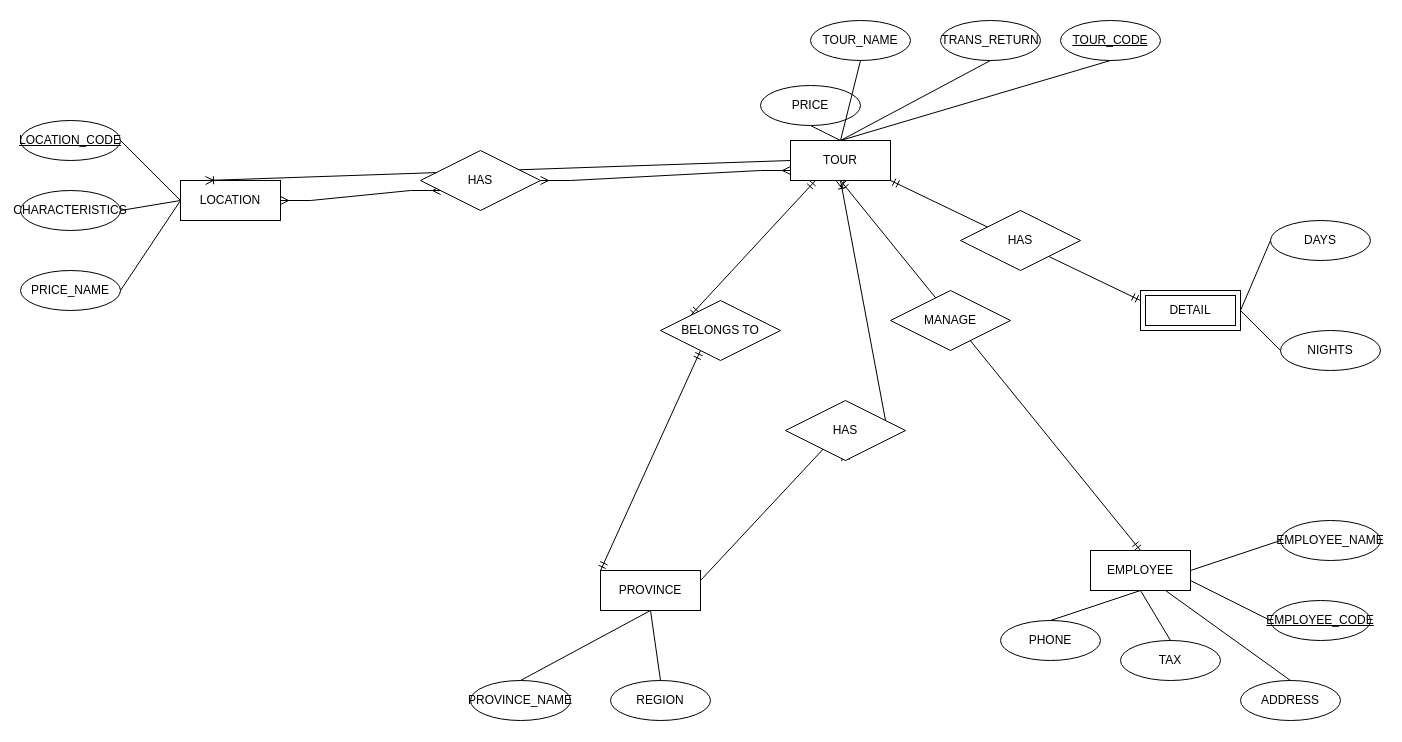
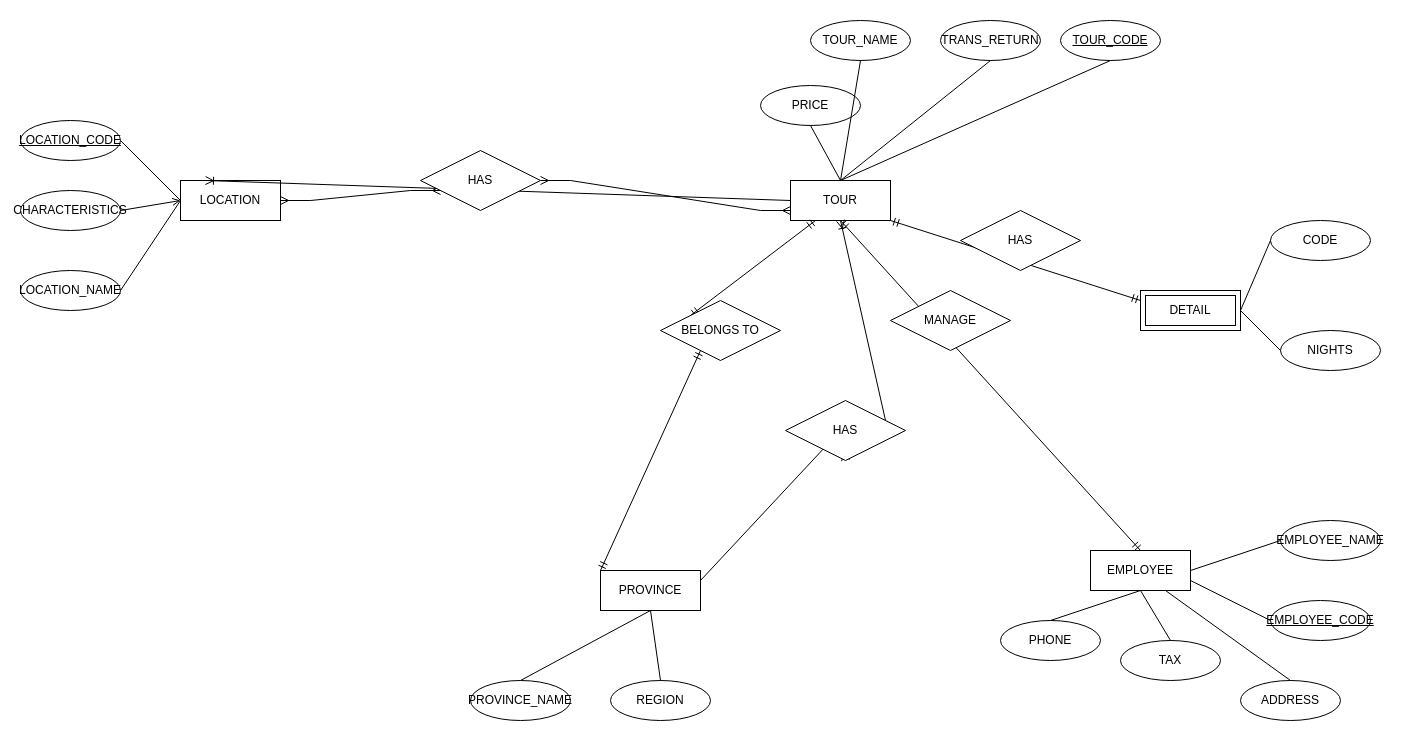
- <mxCell id="4" value="TOUR" style="whiteSpace=wrap;html=1;align=center;" vertex="1" parent="1"><mxGeometry x="790" y="140" width="100" height="40" as="geometry" /></mxCell>
+ <mxCell id="4" value="TOUR" style="whiteSpace=wrap;html=1;align=center;" vertex="1" parent="1"><mxGeometry x="790" y="180" width="100" height="40" as="geometry" /></mxCell>
- <mxCell id="19" value="" style="endArrow=none;html=1;rounded=0;exitX=1;exitY=0.5;exitDx=0;exitDy=0;entryX=0;entryY=0.5;entryDx=0;entryDy=0;" edge="1" parent="1" source="17" target="5"><mxGeometry relative="1" as="geometry"><mxPoint x="400" y="60" as="sourcePoint" /><mxPoint x="560" y="60" as="targetPoint" /></mxGeometry></mxCell>
+ <mxCell id="19" value="" style="endArrow=open;html=1;rounded=0;exitX=1;exitY=0.5;exitDx=0;exitDy=0;entryX=0;entryY=0.5;entryDx=0;entryDy=0;" edge="1" parent="1" source="17" target="5"><mxGeometry relative="1" as="geometry"><mxPoint x="400" y="60" as="sourcePoint" /><mxPoint x="560" y="60" as="targetPoint" /></mxGeometry></mxCell>
- <mxCell id="25" value="DAYS" style="ellipse;whiteSpace=wrap;html=1;align=center;" vertex="1" parent="1"><mxGeometry x="1270" y="220" width="100" height="40" as="geometry" /></mxCell>
+ <mxCell id="25" value="CODE" style="ellipse;whiteSpace=wrap;html=1;align=center;" vertex="1" parent="1"><mxGeometry x="1270" y="220" width="100" height="40" as="geometry" /></mxCell>
- <mxCell id="11" value="PRICE_NAME" style="ellipse;whiteSpace=wrap;html=1;align=center;" vertex="1" parent="1"><mxGeometry x="20" y="270" width="100" height="40" as="geometry" /></mxCell>
+ <mxCell id="11" value="LOCATION_NAME" style="ellipse;whiteSpace=wrap;html=1;align=center;" vertex="1" parent="1"><mxGeometry x="20" y="270" width="100" height="40" as="geometry" /></mxCell>
